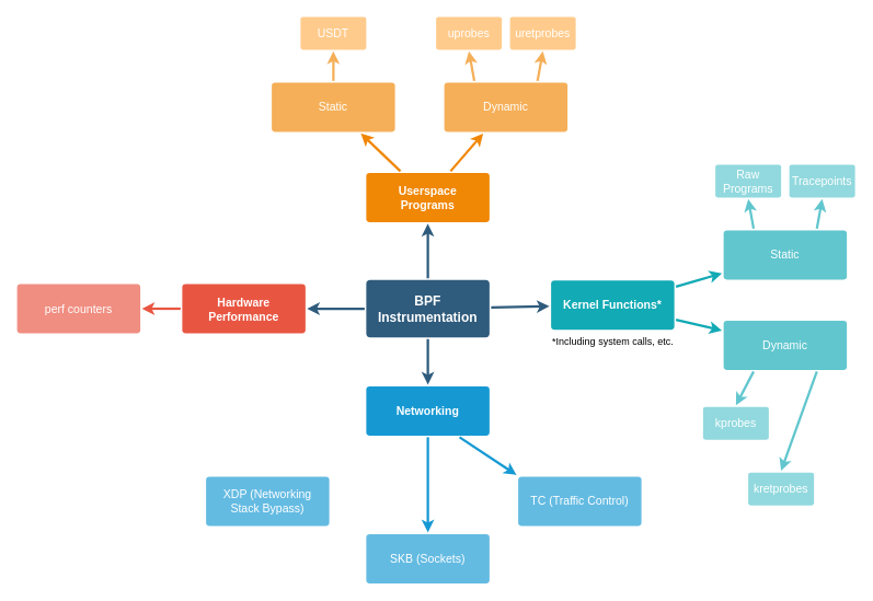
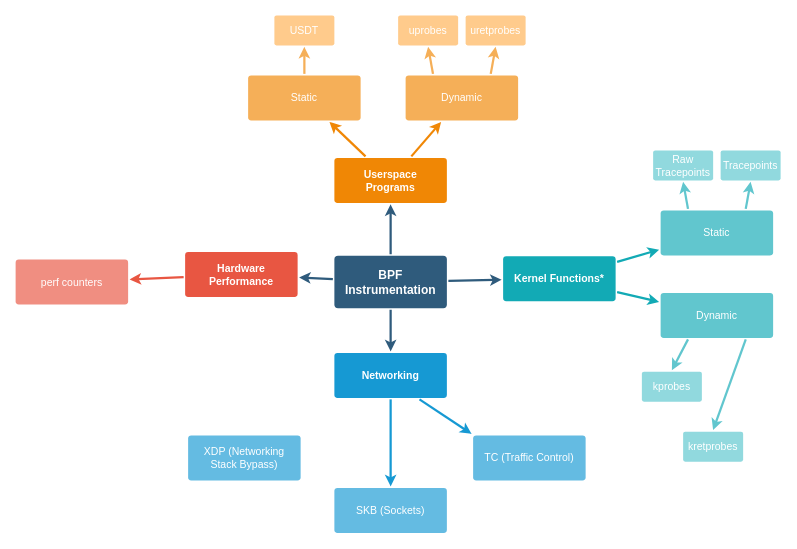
- <mxCell id="39" value="Raw Programs" style="rounded=1;whiteSpace=wrap;html=1;shadow=0;labelBackgroundColor=none;strokeColor=none;strokeWidth=3;fillColor=#63C9D1;fontFamily=Helvetica;fontSize=14;fontColor=#FFFFFF;align=center;spacing=5;arcSize=7;perimeterSpacing=2;opacity=70;" vertex="1" parent="1"><mxGeometry x="870" y="200" width="80" height="40" as="geometry" /></mxCell>
+ <mxCell id="39" value="Raw Tracepoints" style="rounded=1;whiteSpace=wrap;html=1;shadow=0;labelBackgroundColor=none;strokeColor=none;strokeWidth=3;fillColor=#63C9D1;fontFamily=Helvetica;fontSize=14;fontColor=#FFFFFF;align=center;spacing=5;arcSize=7;perimeterSpacing=2;opacity=70;" vertex="1" parent="1"><mxGeometry x="870" y="200" width="80" height="40" as="geometry" /></mxCell>
- <mxCell id="8" value="Hardware Performance" style="rounded=1;whiteSpace=wrap;html=1;shadow=0;labelBackgroundColor=none;strokeColor=none;strokeWidth=3;fillColor=#e85642;fontFamily=Helvetica;fontSize=14;fontColor=#FFFFFF;align=center;spacing=5;fontStyle=1;arcSize=7;perimeterSpacing=2;" parent="1" vertex="1"><mxGeometry x="221" y="345.5" width="150" height="60" as="geometry" /></mxCell>
+ <mxCell id="8" value="Hardware Performance" style="rounded=1;whiteSpace=wrap;html=1;shadow=0;labelBackgroundColor=none;strokeColor=none;strokeWidth=3;fillColor=#e85642;fontFamily=Helvetica;fontSize=14;fontColor=#FFFFFF;align=center;spacing=5;fontStyle=1;arcSize=7;perimeterSpacing=2;" parent="1" vertex="1"><mxGeometry x="246" y="335.5" width="150" height="60" as="geometry" /></mxCell>
- <mxCell id="31" value="*Including system calls,&amp;nbsp;etc." style="text;html=1;align=center;verticalAlign=middle;resizable=0;points=[];autosize=1;" vertex="1" parent="1"><mxGeometry x="665" y="405.5" width="160" height="20" as="geometry" /></mxCell>
